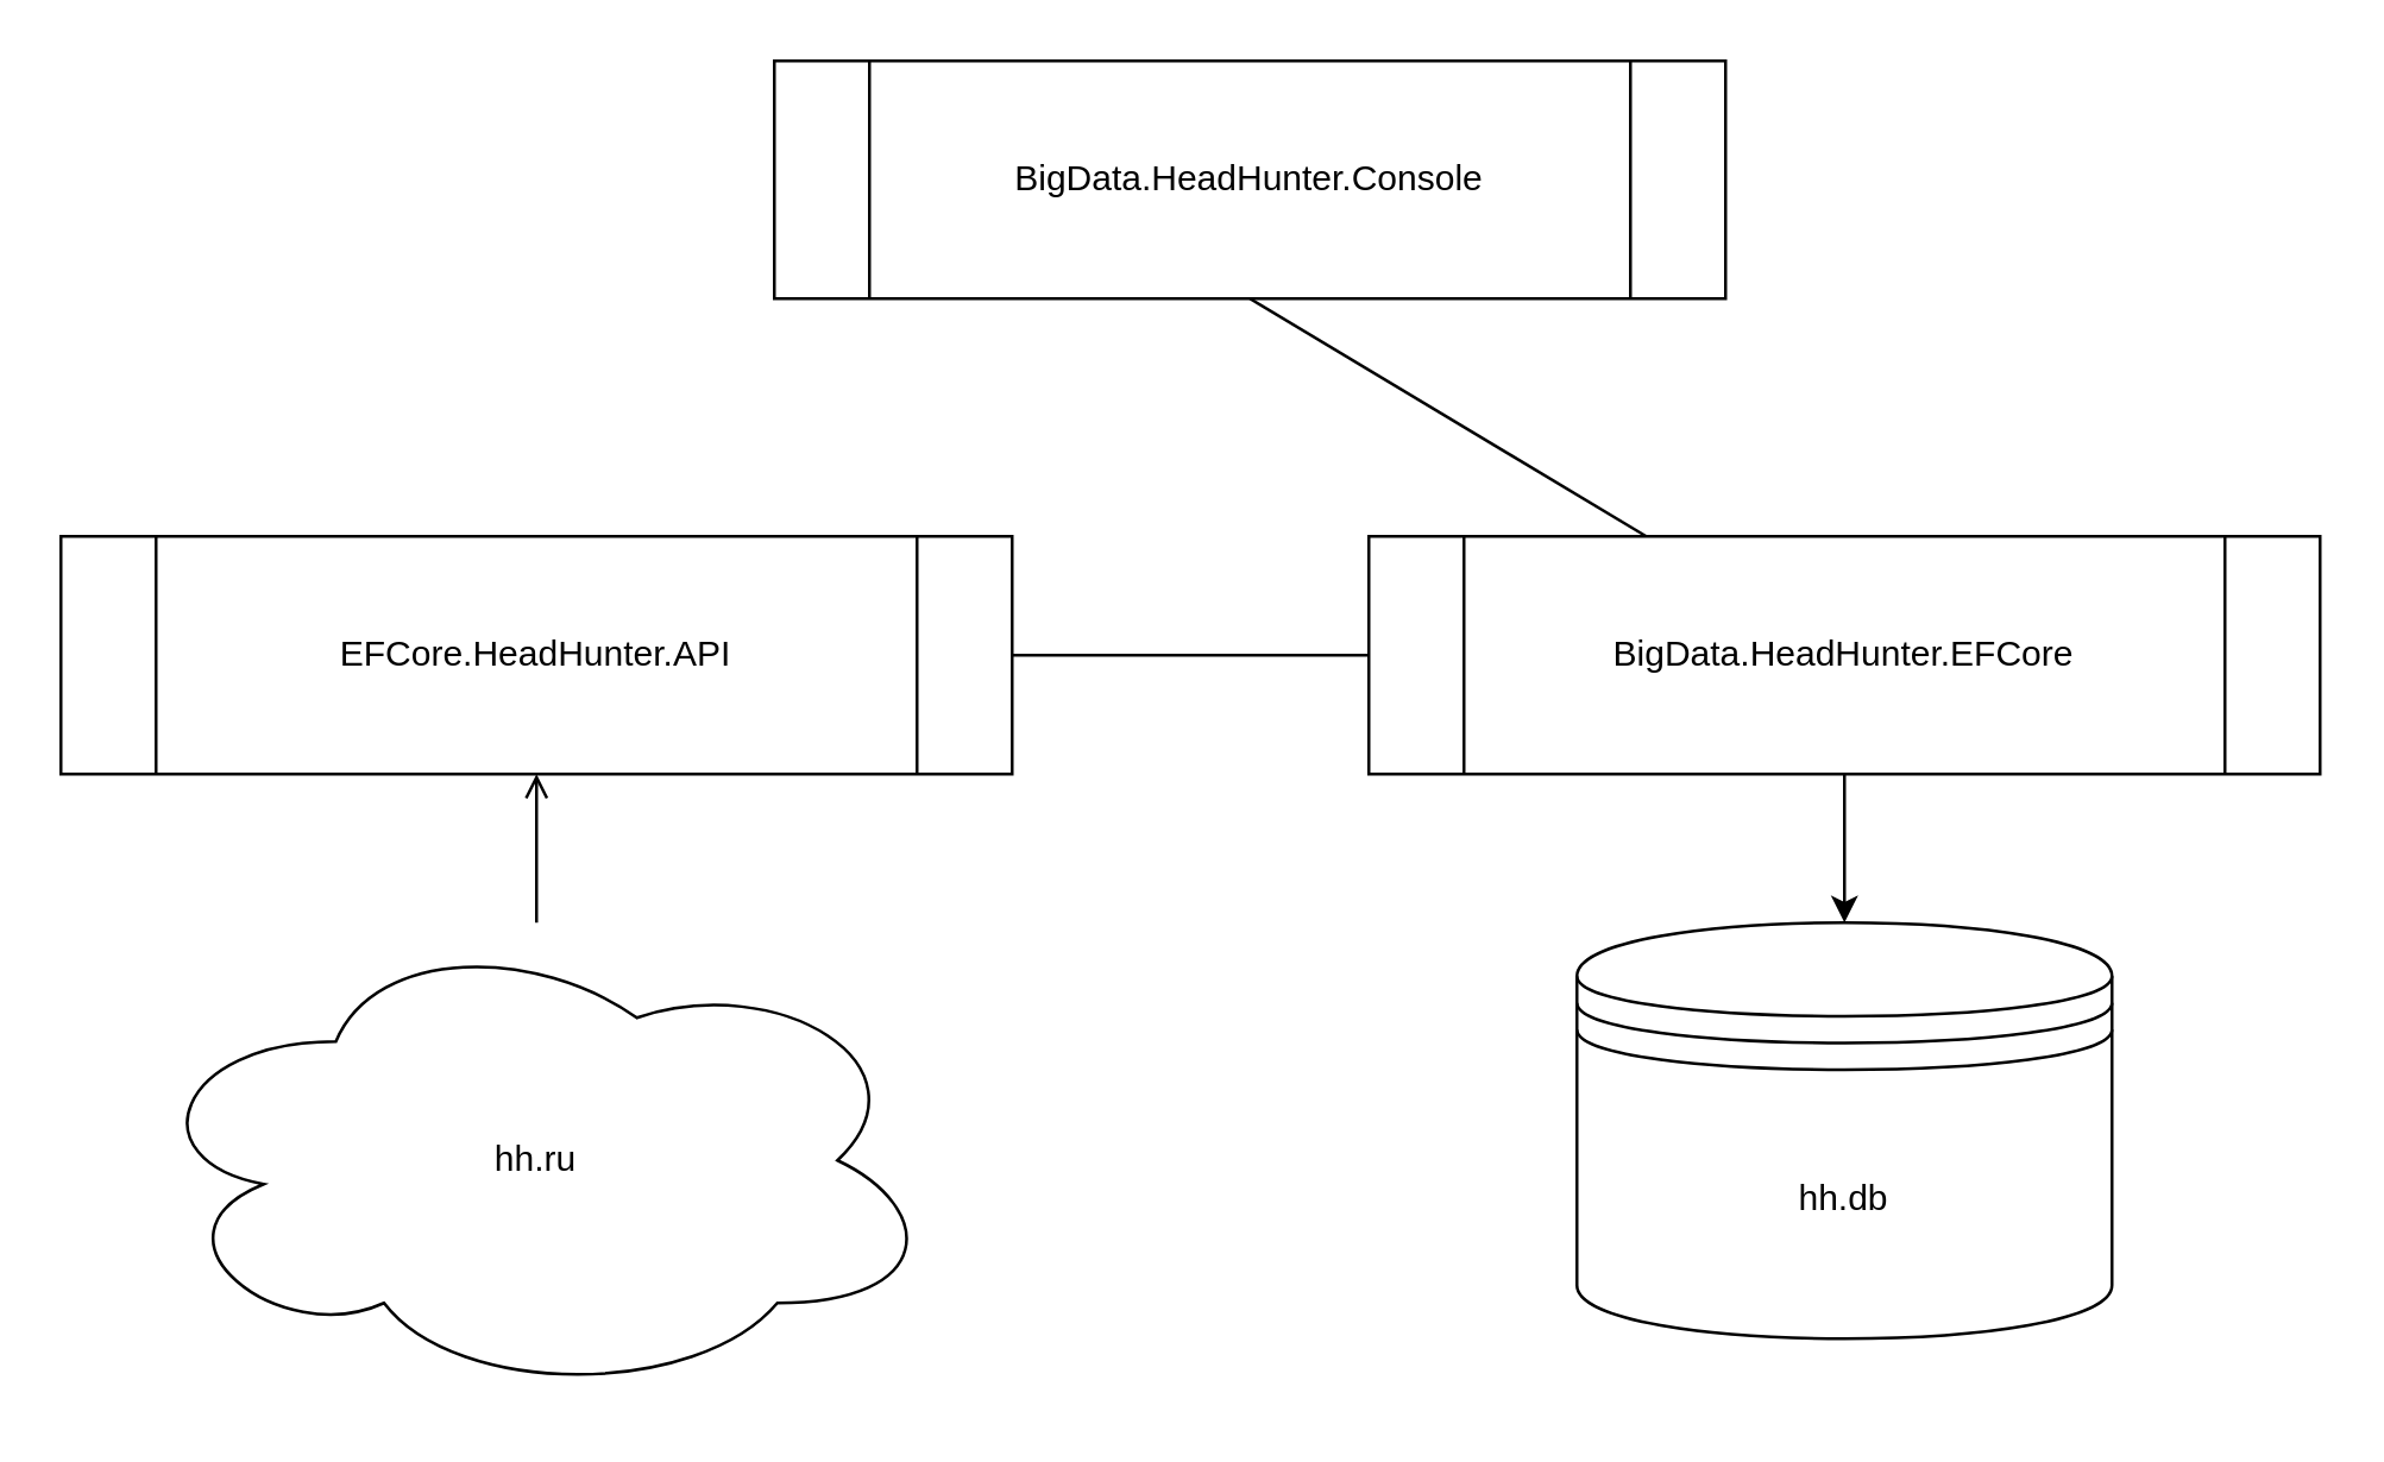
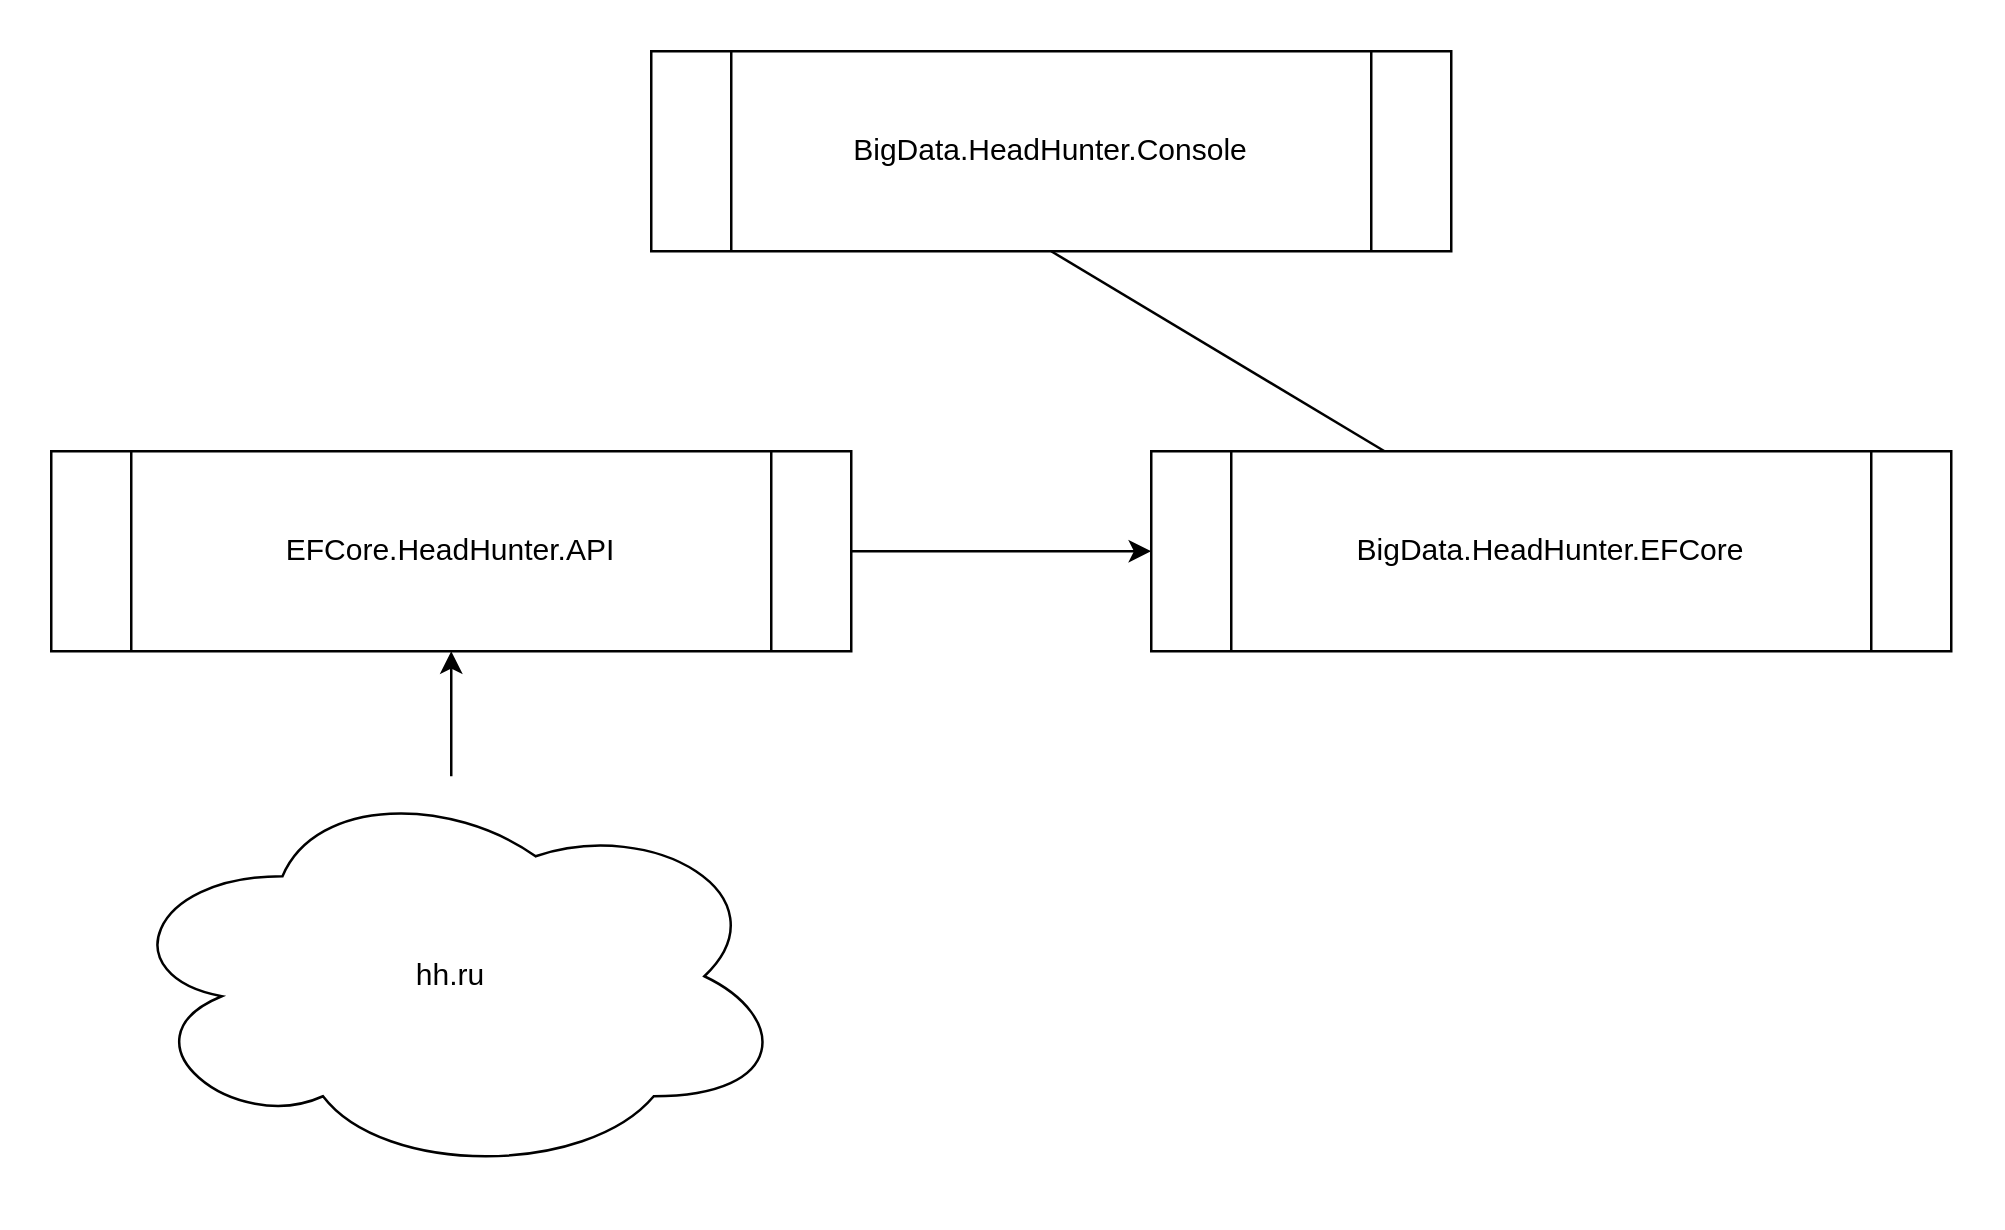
- <mxCell id="5" style="edgeStyle=none;html=1;endArrow=none;" parent="1" source="6" target="4" edge="1"><mxGeometry relative="1" as="geometry" /></mxCell>
+ <mxCell id="5" style="edgeStyle=none;html=1;" parent="1" source="6" target="4" edge="1"><mxGeometry relative="1" as="geometry" /></mxCell>
- <mxCell id="9" style="edgeStyle=none;html=1;endArrow=open;" parent="1" source="10" target="6" edge="1"><mxGeometry relative="1" as="geometry" /></mxCell>
+ <mxCell id="9" style="edgeStyle=none;html=1;" parent="1" source="10" target="6" edge="1"><mxGeometry relative="1" as="geometry" /></mxCell>
- <mxCell id="3" style="edgeStyle=none;html=1;entryX=0.5;entryY=0;entryDx=0;entryDy=0;" parent="1" source="4" target="8" edge="1"><mxGeometry relative="1" as="geometry" /></mxCell>
- <mxCell id="8" value="hh.db" style="shape=datastore;whiteSpace=wrap;html=1;" parent="1" vertex="1"><mxGeometry x="530" y="310" width="180" height="140" as="geometry" /></mxCell>
